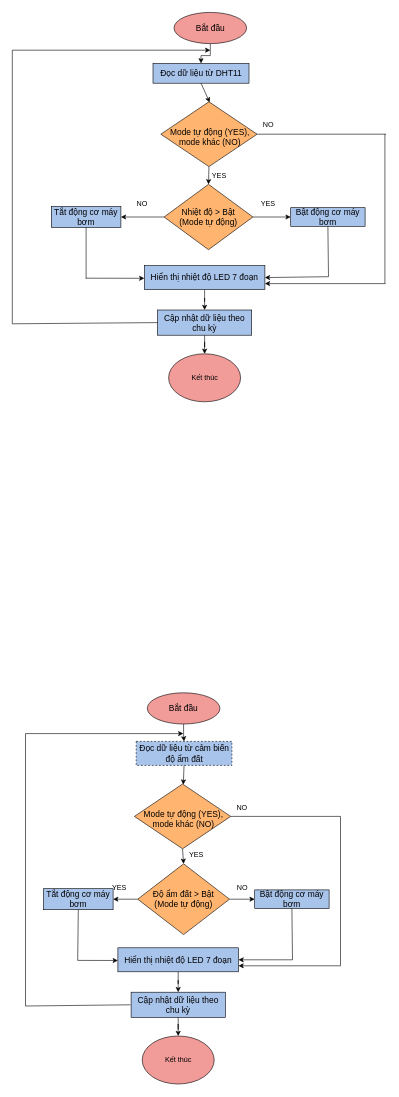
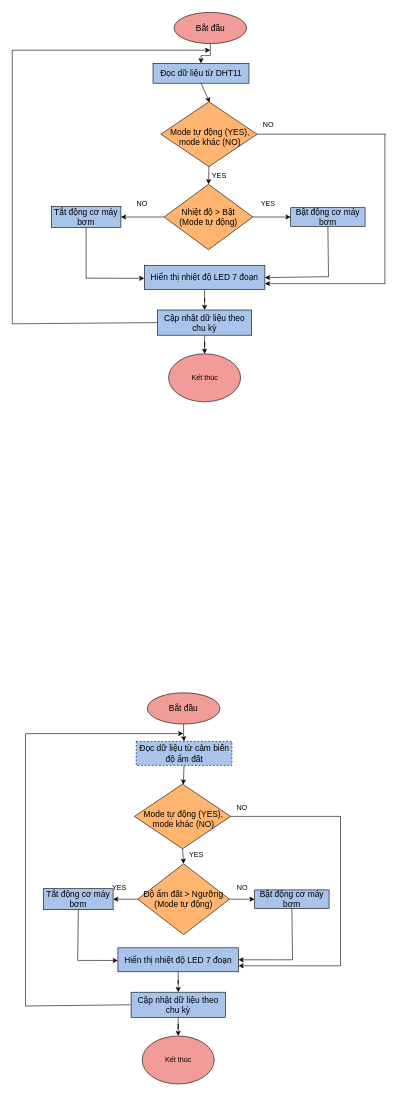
- <mxCell id="37" value="&lt;font style=&quot;font-size: 14px;&quot;&gt;Độ ẩm đất &amp;gt; Bật&lt;br&gt;(Mode tự động)&lt;/font&gt;" style="rhombus;whiteSpace=wrap;html=1;fillColor=#FFB570;" vertex="1" parent="1"><mxGeometry x="229" y="1439" width="153" height="118" as="geometry" /></mxCell>
+ <mxCell id="37" value="&lt;font style=&quot;font-size: 14px;&quot;&gt;Độ ẩm đất &amp;gt; Ngưỡng&lt;br&gt;(Mode tự động)&lt;/font&gt;" style="rhombus;whiteSpace=wrap;html=1;fillColor=#FFB570;" vertex="1" parent="1"><mxGeometry x="229" y="1439" width="153" height="118" as="geometry" /></mxCell>
